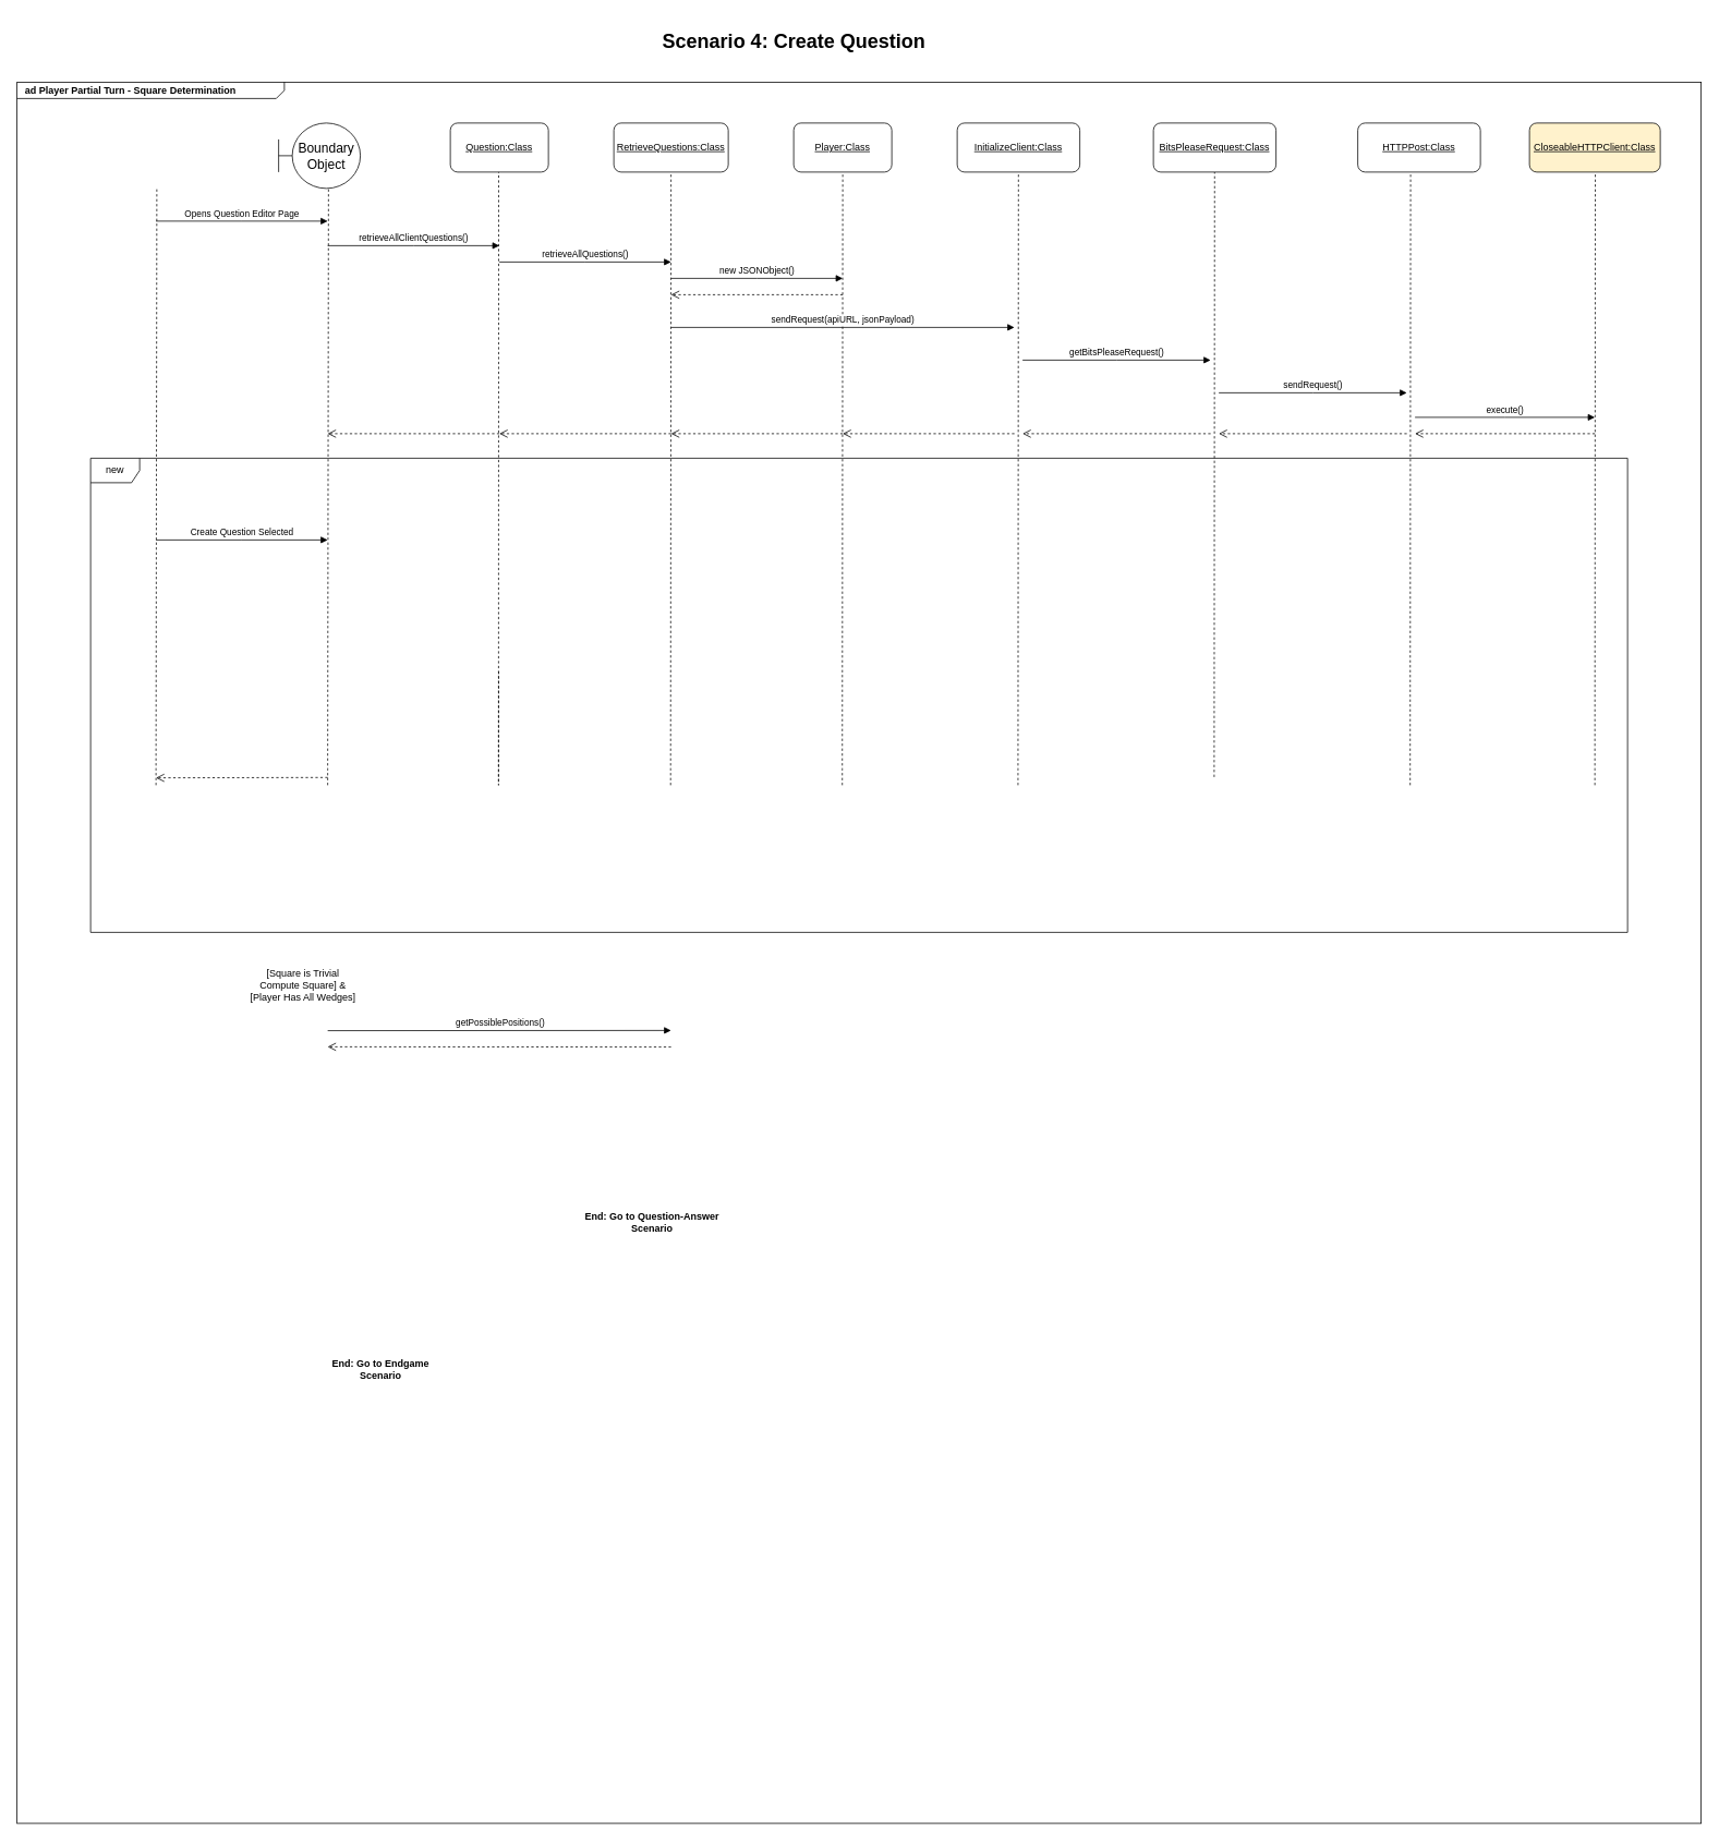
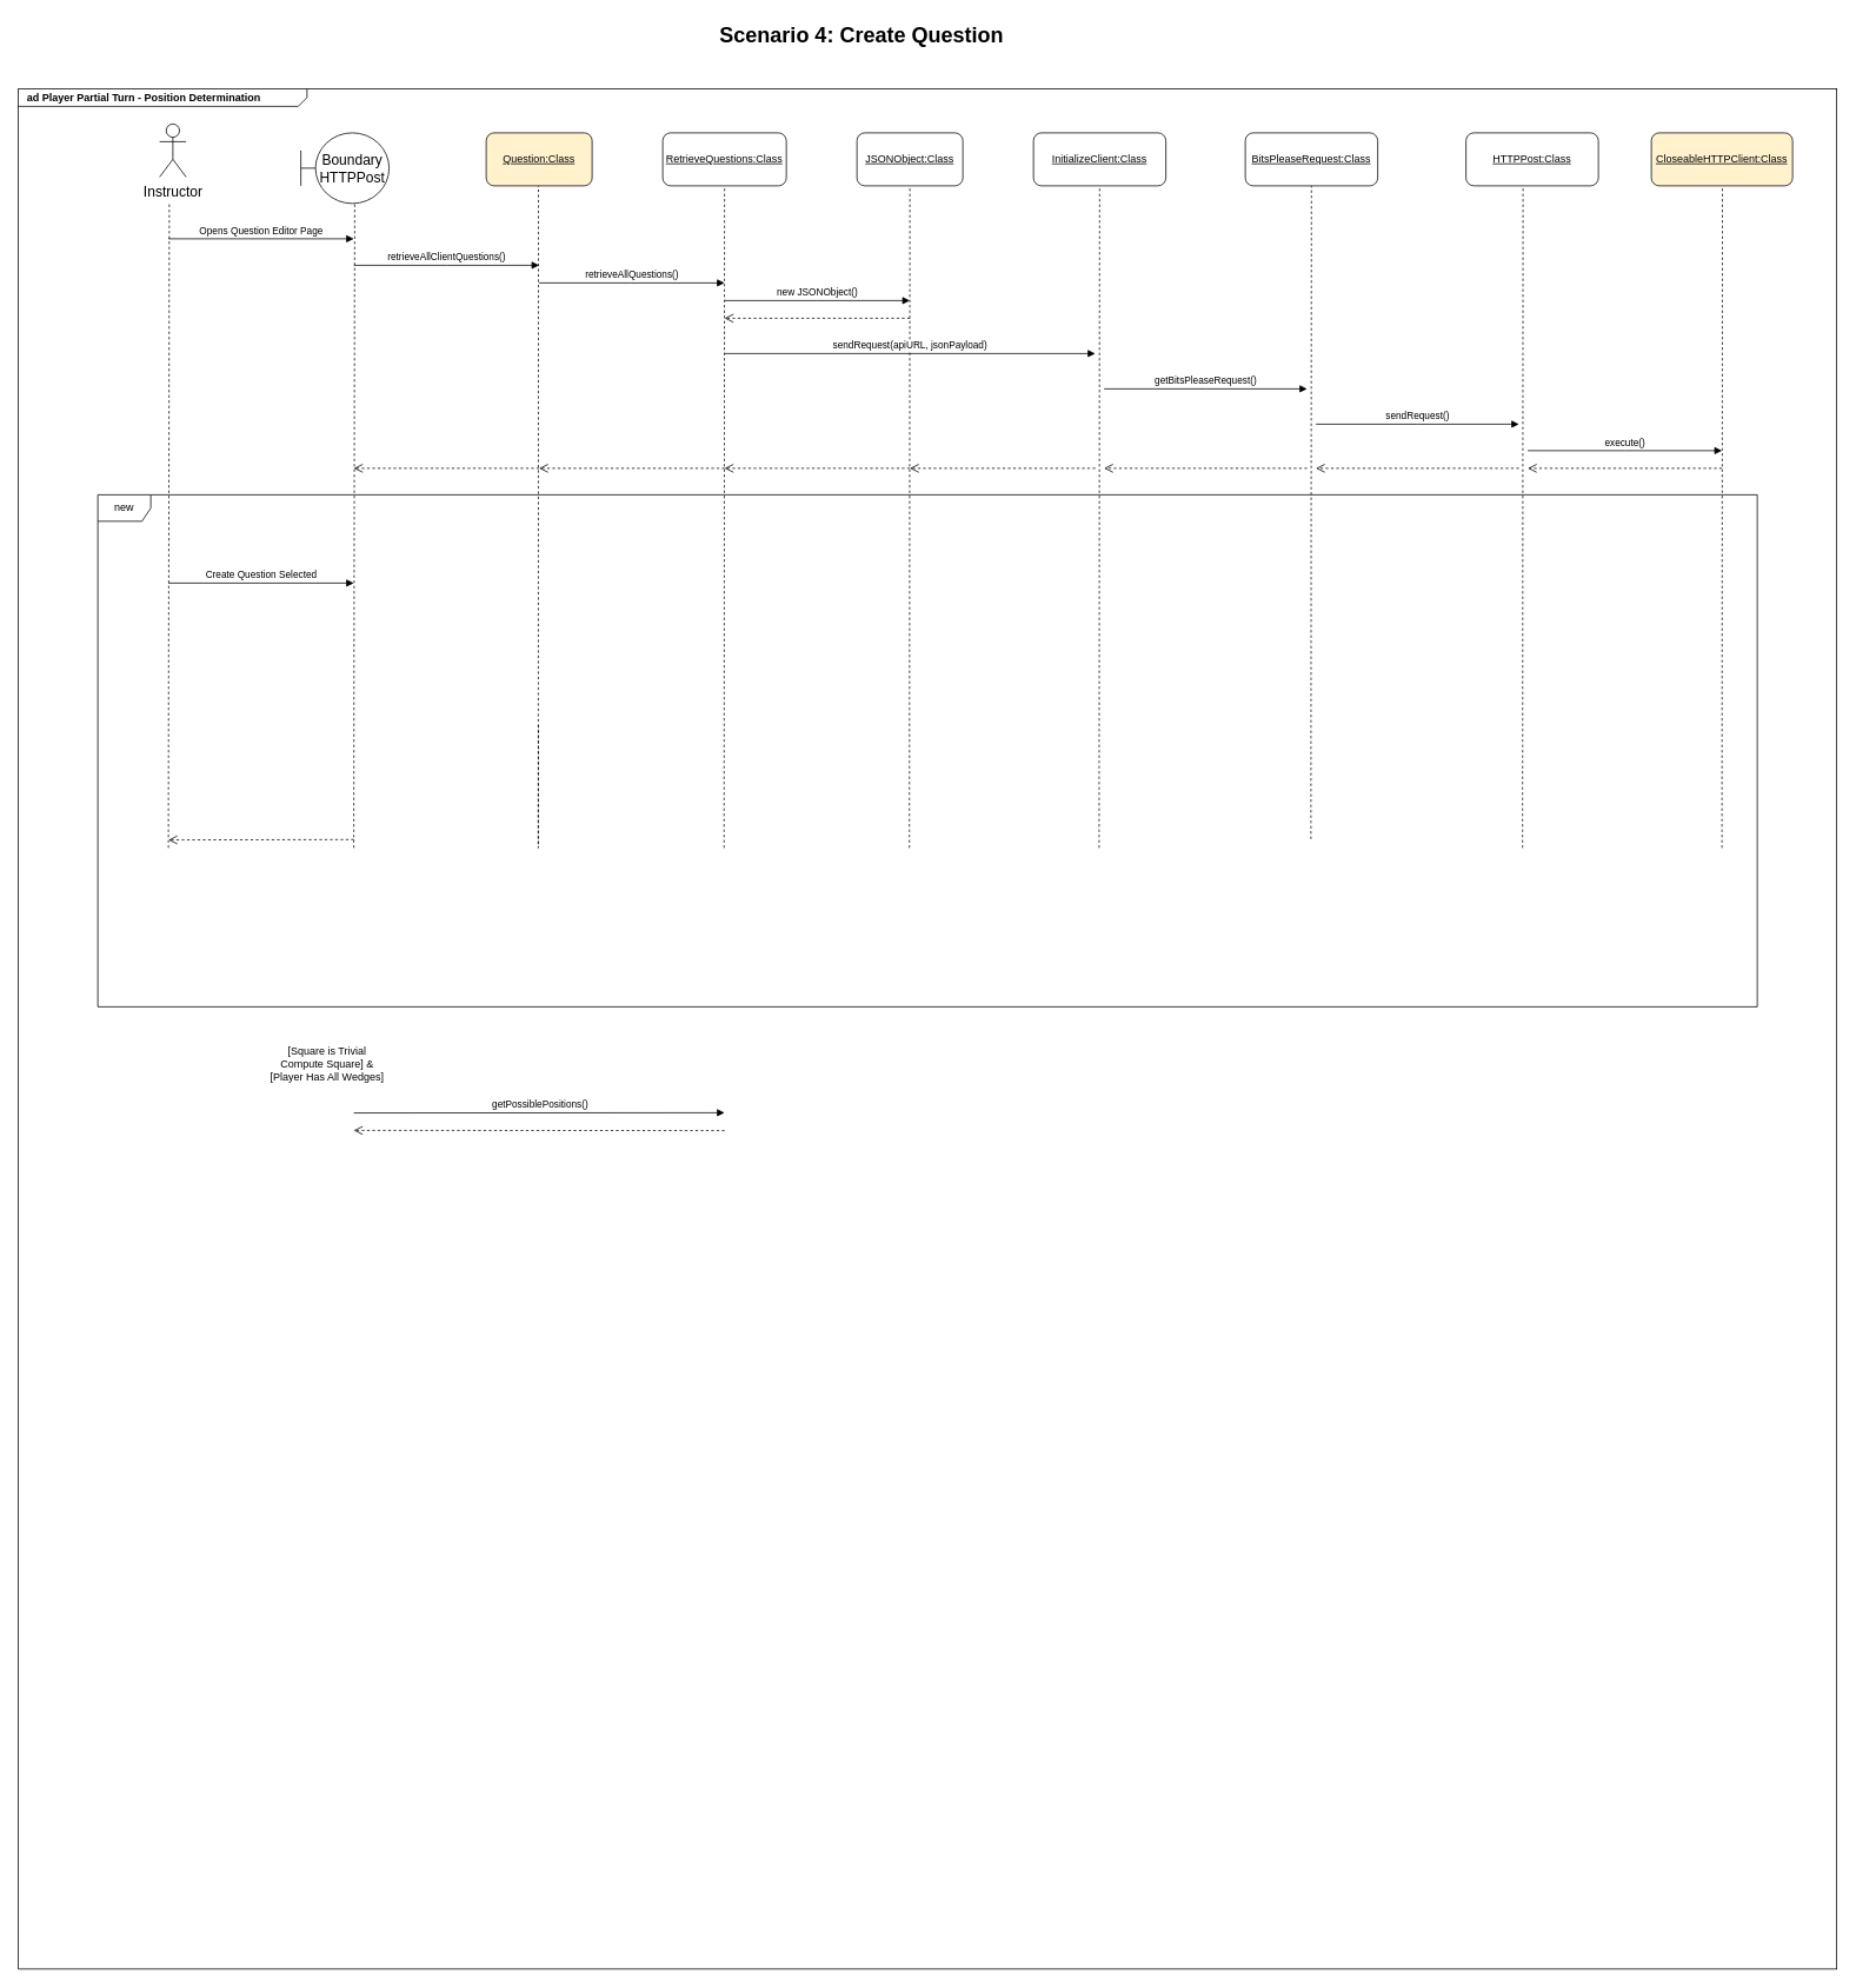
- <mxCell id="8" value="Scenario 4: Create Question" style="text;strokeColor=none;fillColor=none;html=1;fontSize=24;fontStyle=1;verticalAlign=middle;align=center;" parent="1" vertex="1"><mxGeometry x="685" y="30" width="570" height="40" as="geometry" /></mxCell>
+ <mxCell id="8" value="Scenario 4: Create Question" style="text;strokeColor=none;fillColor=none;html=1;fontSize=24;fontStyle=1;verticalAlign=middle;align=center;" parent="1" vertex="1"><mxGeometry x="690" y="20" width="570" height="40" as="geometry" /></mxCell>
- <mxCell id="2" value="&lt;p style=&quot;margin: 0px ; margin-top: 4px ; margin-left: 10px ; text-align: left&quot;&gt;&lt;b&gt;ad Player Partial Turn - Square Determination&lt;/b&gt;&lt;/p&gt;" style="html=1;strokeWidth=1;shape=mxgraph.sysml.package;html=1;overflow=fill;whiteSpace=wrap;fillColor=none;gradientColor=none;fontSize=12;align=center;labelX=327.64;" parent="1" vertex="1"><mxGeometry x="20" y="100" width="2060" height="2130" as="geometry" /></mxCell>
+ <mxCell id="2" value="&lt;p style=&quot;margin: 0px ; margin-top: 4px ; margin-left: 10px ; text-align: left&quot;&gt;&lt;b&gt;ad Player Partial Turn - Position Determination&lt;/b&gt;&lt;/p&gt;" style="html=1;strokeWidth=1;shape=mxgraph.sysml.package;html=1;overflow=fill;whiteSpace=wrap;fillColor=none;gradientColor=none;fontSize=12;align=center;labelX=327.64;" parent="1" vertex="1"><mxGeometry x="20" y="100" width="2060" height="2130" as="geometry" /></mxCell>
+ <mxCell id="4" value="Instructor" style="shape=umlActor;html=1;verticalLabelPosition=bottom;verticalAlign=top;align=center;fontSize=16;" parent="1" vertex="1"><mxGeometry x="180" y="140" width="30" height="60" as="geometry" /></mxCell>
- <mxCell id="5" value="&lt;u&gt;Question:Class&lt;/u&gt;" style="rounded=1;whiteSpace=wrap;html=1;" parent="1" vertex="1"><mxGeometry x="550" y="150" width="120" height="60" as="geometry" /></mxCell>
+ <mxCell id="5" value="&lt;u&gt;Question:Class&lt;/u&gt;" style="rounded=1;whiteSpace=wrap;html=1;fillColor=#fff2cc;" parent="1" vertex="1"><mxGeometry x="550" y="150" width="120" height="60" as="geometry" /></mxCell>
- <mxCell id="6" value="&lt;u&gt;Player:Class&lt;/u&gt;" style="rounded=1;whiteSpace=wrap;html=1;" parent="1" vertex="1"><mxGeometry x="970" y="150" width="120" height="60" as="geometry" /></mxCell>
+ <mxCell id="6" value="&lt;u&gt;JSONObject:Class&lt;/u&gt;" style="rounded=1;whiteSpace=wrap;html=1;" parent="1" vertex="1"><mxGeometry x="970" y="150" width="120" height="60" as="geometry" /></mxCell>
- <mxCell id="3" value="Boundary Object" style="shape=umlBoundary;whiteSpace=wrap;html=1;fontSize=16;" parent="1" vertex="1"><mxGeometry x="340" y="150" width="100" height="80" as="geometry" /></mxCell>
+ <mxCell id="3" value="Boundary HTTPPost" style="shape=umlBoundary;whiteSpace=wrap;html=1;fontSize=16;" parent="1" vertex="1"><mxGeometry x="340" y="150" width="100" height="80" as="geometry" /></mxCell>
- <mxCell id="16" value="&lt;b&gt;End: Go to Question-Answer Scenario&lt;/b&gt;" style="text;html=1;strokeColor=none;fillColor=none;align=center;verticalAlign=middle;whiteSpace=wrap;rounded=0;" parent="1" vertex="1"><mxGeometry x="712" y="1480" width="170" height="30" as="geometry" /></mxCell>
- <mxCell id="12" value="&lt;b&gt;End: Go to Endgame Scenario&lt;/b&gt;" style="text;html=1;strokeColor=none;fillColor=none;align=center;verticalAlign=middle;whiteSpace=wrap;rounded=0;" parent="1" vertex="1"><mxGeometry x="380" y="1660" width="170" height="30" as="geometry" /></mxCell>
